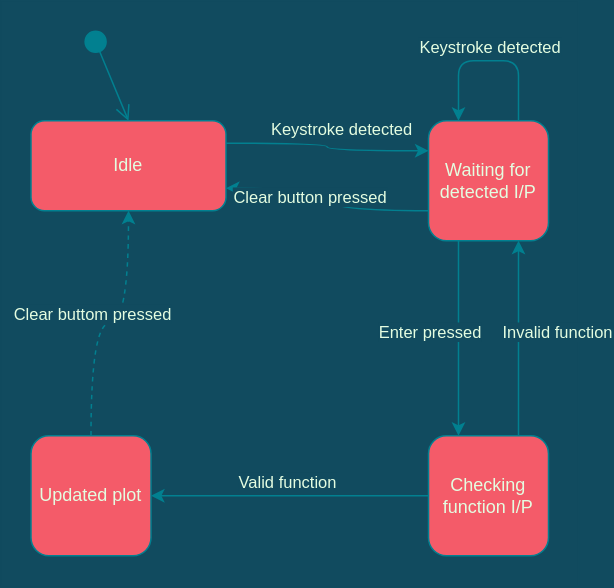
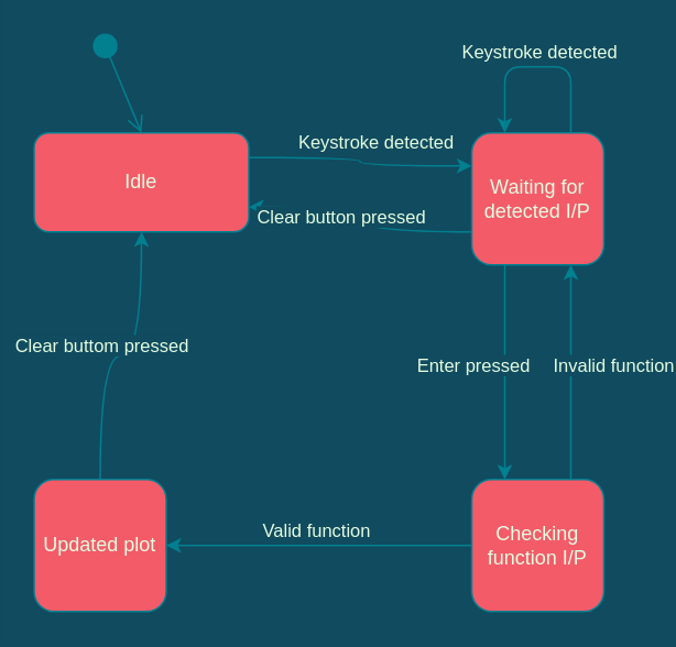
- <mxCell id="10" style="edgeStyle=orthogonalEdgeStyle;orthogonalLoop=1;jettySize=auto;html=1;exitX=0.5;exitY=0;exitDx=0;exitDy=0;entryX=0.5;entryY=1;entryDx=0;entryDy=0;curved=1;labelBackgroundColor=#114B5F;strokeColor=#028090;fontColor=#E4FDE1;dashed=1;" edge="1" parent="1" source="12" target="4"><mxGeometry relative="1" as="geometry" /></mxCell>
+ <mxCell id="10" style="edgeStyle=orthogonalEdgeStyle;orthogonalLoop=1;jettySize=auto;html=1;exitX=0.5;exitY=0;exitDx=0;exitDy=0;entryX=0.5;entryY=1;entryDx=0;entryDy=0;curved=1;labelBackgroundColor=#114B5F;strokeColor=#028090;fontColor=#E4FDE1;" edge="1" parent="1" source="12" target="4"><mxGeometry relative="1" as="geometry" /></mxCell>
